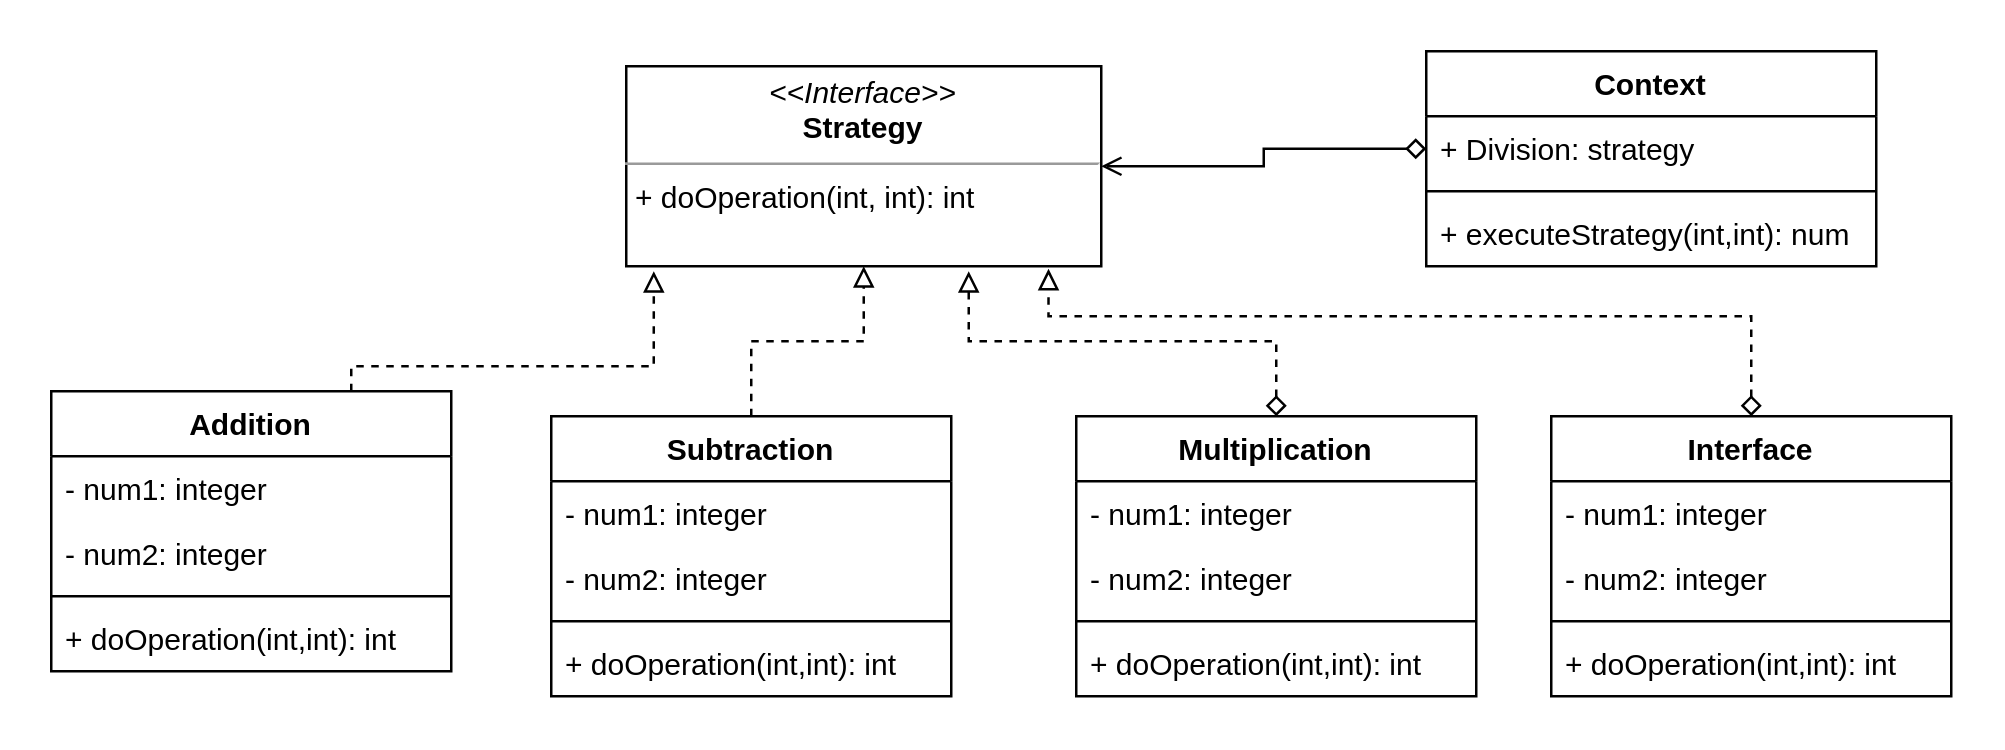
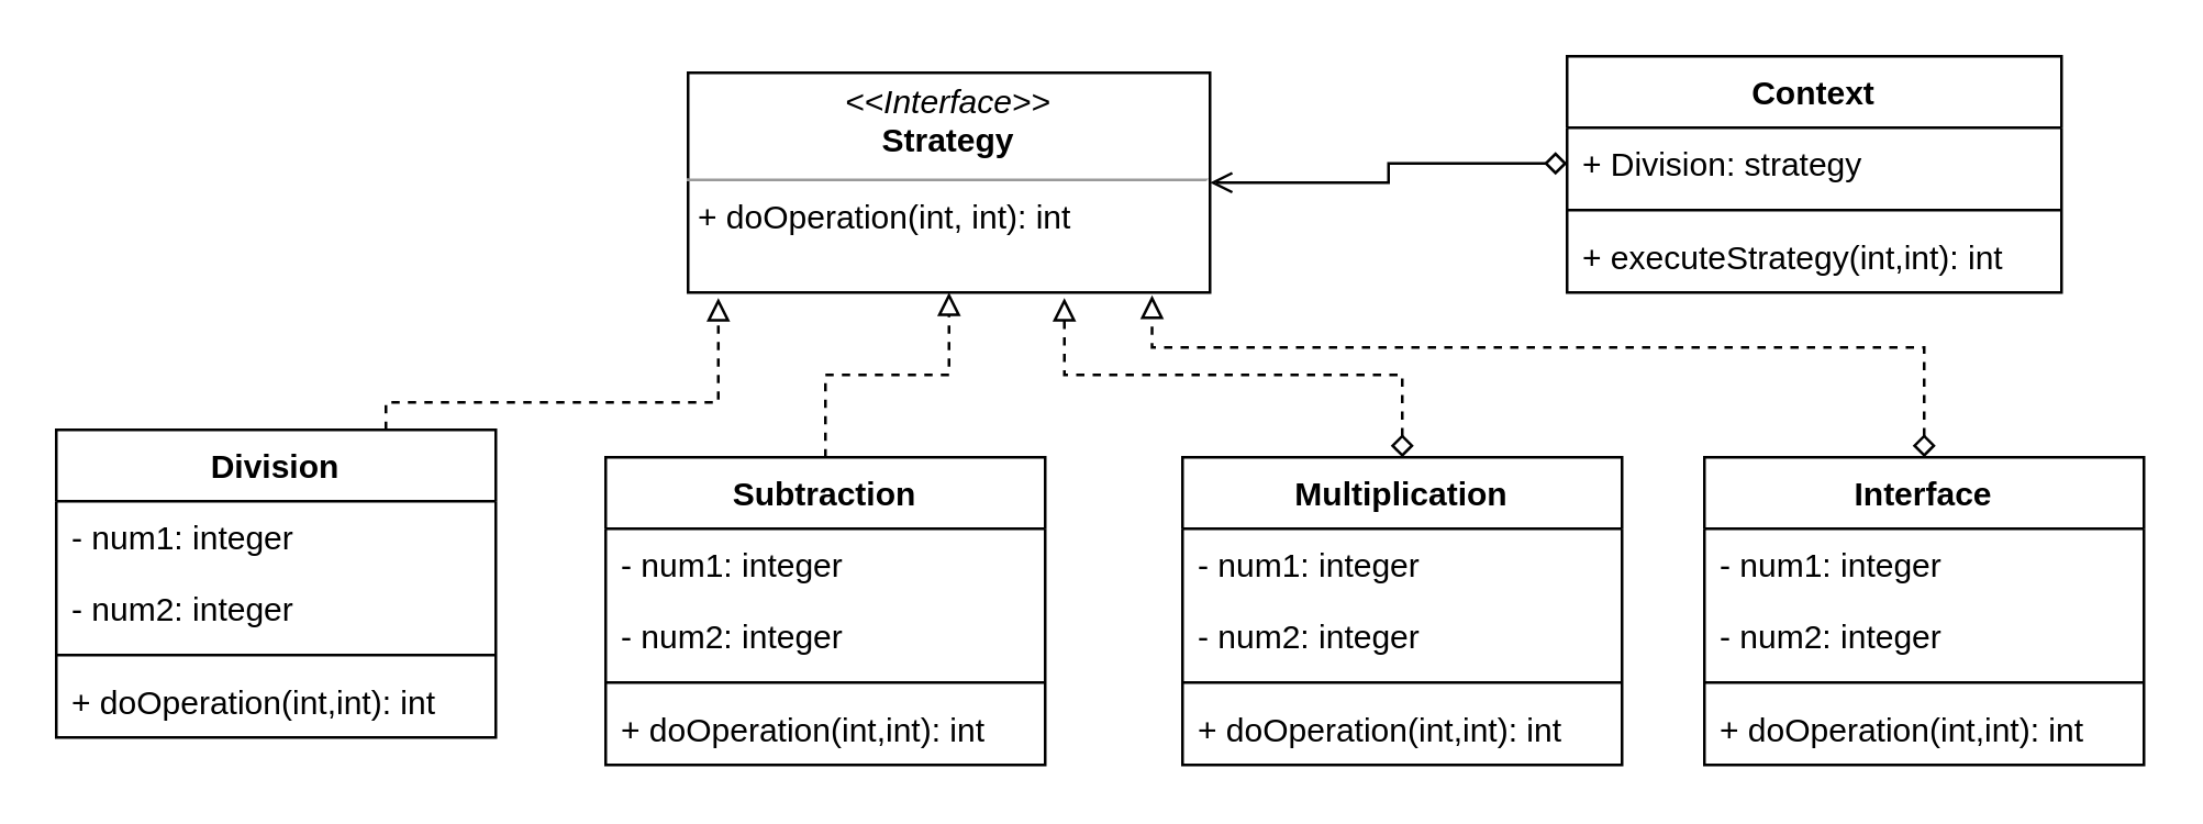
- <mxCell id="31" value="+ executeStrategy(int,int): num" style="text;strokeColor=none;fillColor=none;align=left;verticalAlign=top;spacingLeft=4;spacingRight=4;overflow=hidden;rotatable=0;points=[[0,0.5],[1,0.5]];portConstraint=eastwest;" vertex="1" parent="28"><mxGeometry y="60" width="180" height="26" as="geometry" /></mxCell>
+ <mxCell id="31" value="+ executeStrategy(int,int): int" style="text;strokeColor=none;fillColor=none;align=left;verticalAlign=top;spacingLeft=4;spacingRight=4;overflow=hidden;rotatable=0;points=[[0,0.5],[1,0.5]];portConstraint=eastwest;" vertex="1" parent="28"><mxGeometry y="60" width="180" height="26" as="geometry" /></mxCell>
- <mxCell id="18" value="Addition" style="swimlane;fontStyle=1;align=center;verticalAlign=top;childLayout=stackLayout;horizontal=1;startSize=26;horizontalStack=0;resizeParent=1;resizeParentMax=0;resizeLast=0;collapsible=1;marginBottom=0;" vertex="1" parent="1"><mxGeometry y="156" width="160" height="112" as="geometry" x="20" /></mxCell>
+ <mxCell id="18" value="Division" style="swimlane;fontStyle=1;align=center;verticalAlign=top;childLayout=stackLayout;horizontal=1;startSize=26;horizontalStack=0;resizeParent=1;resizeParentMax=0;resizeLast=0;collapsible=1;marginBottom=0;" vertex="1" parent="1"><mxGeometry y="156" width="160" height="112" as="geometry" x="20" /></mxCell>
